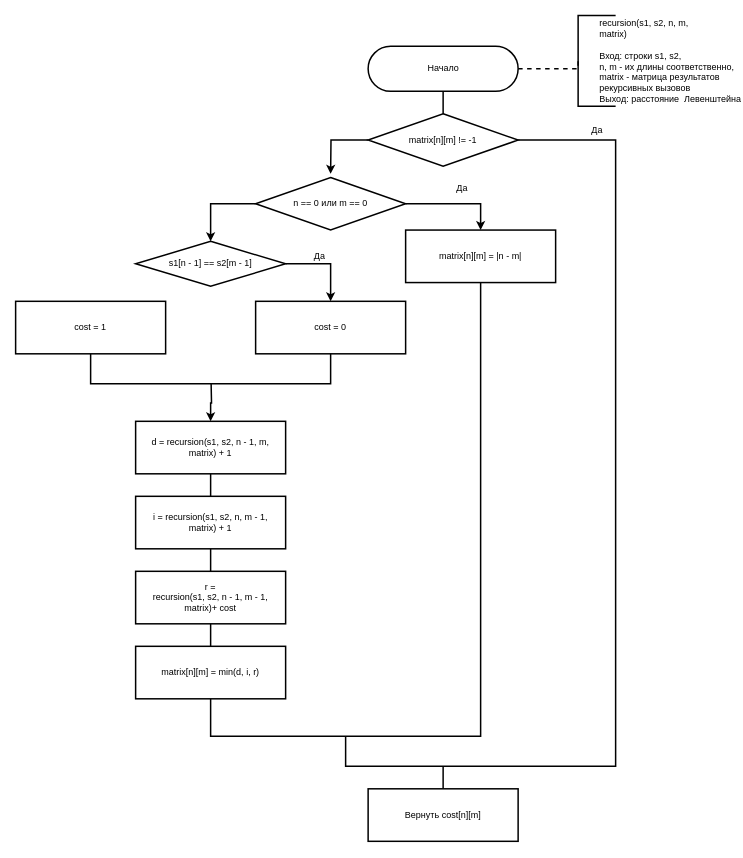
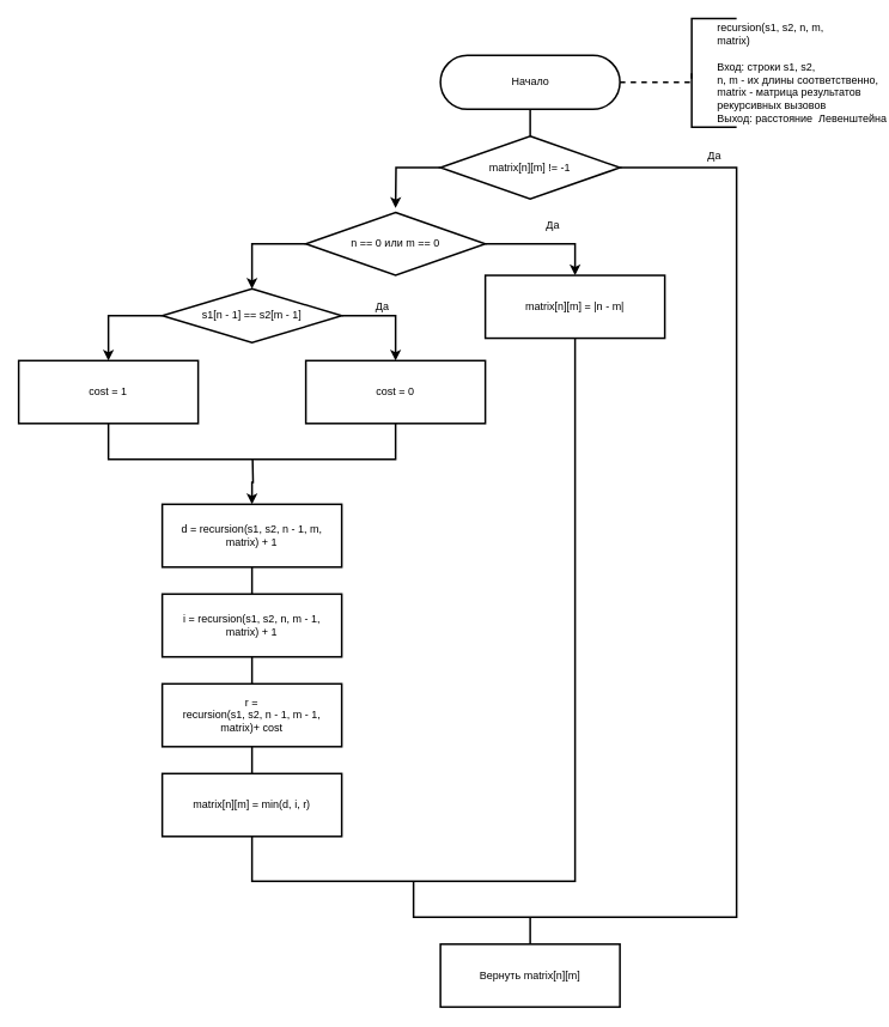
+ <mxCell id="25" style="edgeStyle=orthogonalEdgeStyle;rounded=0;orthogonalLoop=1;jettySize=auto;html=1;exitX=0;exitY=0.5;exitDx=0;exitDy=0;entryX=0.5;entryY=0;entryDx=0;entryDy=0;endArrow=classic;endFill=1;strokeWidth=2;" edge="1" parent="1" source="27" target="30"><mxGeometry relative="1" as="geometry" /></mxCell>
- <mxCell id="15" value="&lt;font style=&quot;font-size: 12px&quot;&gt;Вернуть cost[n][m]&lt;br&gt;&lt;/font&gt;" style="rounded=0;whiteSpace=wrap;html=1;strokeWidth=2;" parent="1" vertex="1"><mxGeometry x="490" y="1051.25" width="200" height="70" as="geometry" /></mxCell>
+ <mxCell id="15" value="&lt;font style=&quot;font-size: 12px&quot;&gt;Вернуть matrix[n][m]&lt;br&gt;&lt;/font&gt;" style="rounded=0;whiteSpace=wrap;html=1;strokeWidth=2;" parent="1" vertex="1"><mxGeometry x="490" y="1051.25" width="200" height="70" as="geometry" /></mxCell>
